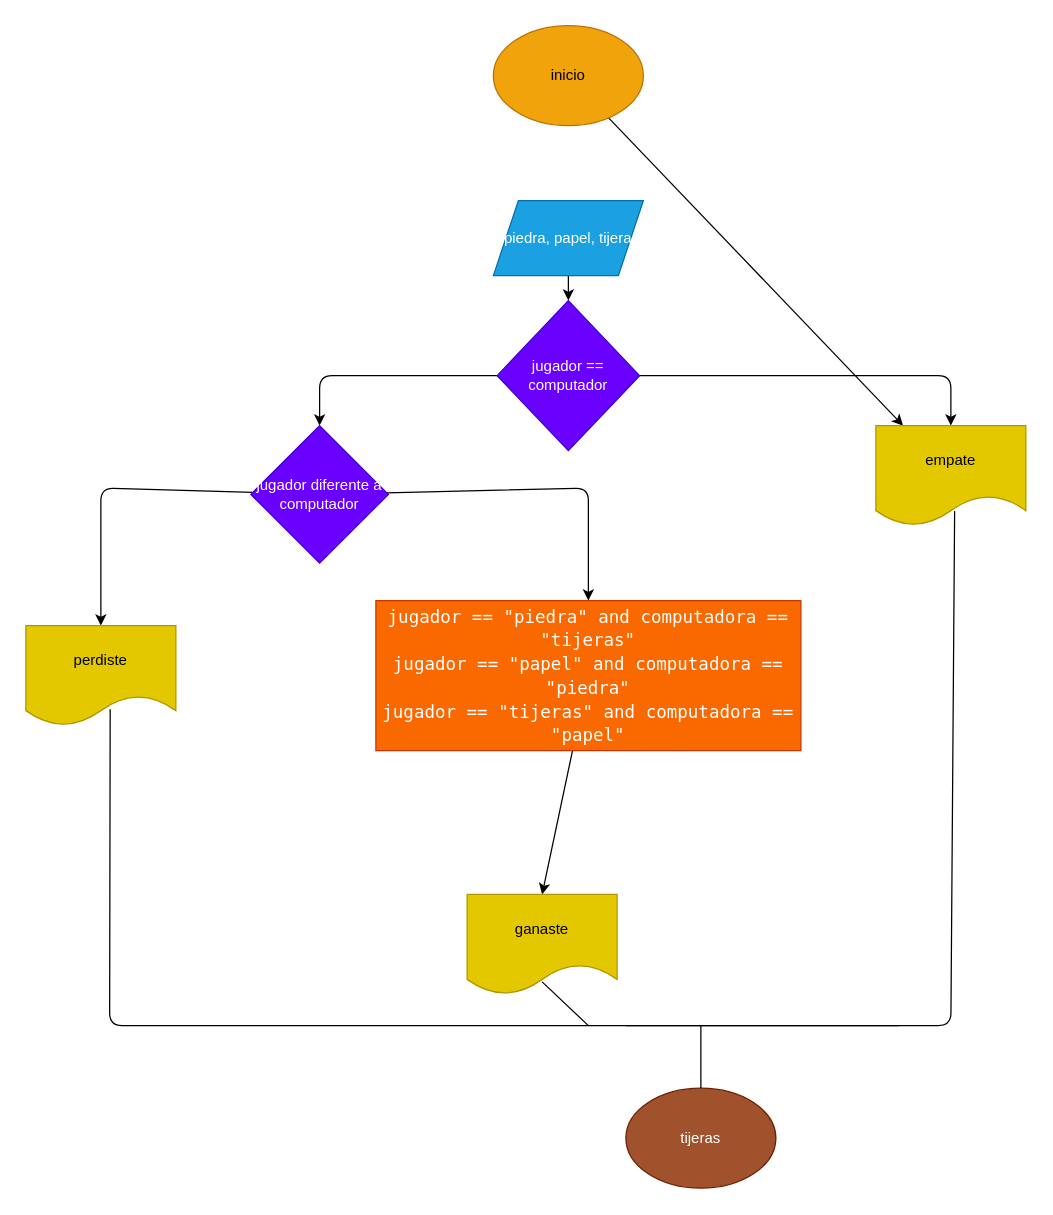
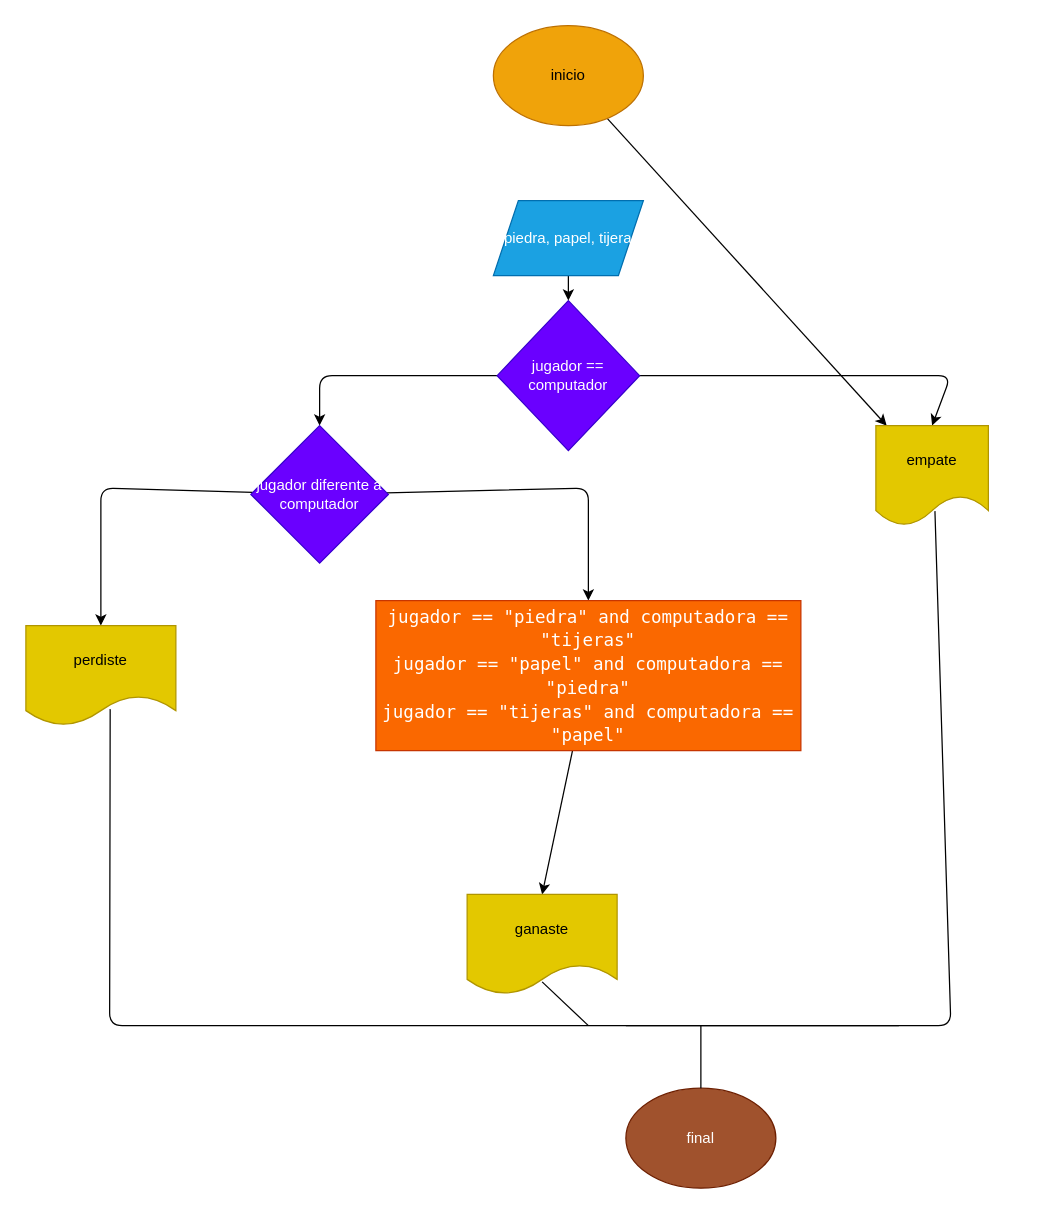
- <mxCell id="9" value="empate" style="shape=document;whiteSpace=wrap;html=1;boundedLbl=1;fillColor=#e3c800;fontColor=#000000;strokeColor=#B09500;" vertex="1" parent="1"><mxGeometry x="700" y="340" width="120" height="80" as="geometry" /></mxCell>
+ <mxCell id="9" value="empate" style="shape=document;whiteSpace=wrap;html=1;boundedLbl=1;fillColor=#e3c800;fontColor=#000000;strokeColor=#B09500;" vertex="1" parent="1"><mxGeometry x="700" y="340" width="90" height="80" as="geometry" /></mxCell>
- <mxCell id="17" value="tijeras" style="ellipse;whiteSpace=wrap;html=1;labelBackgroundColor=none;fontColor=#ffffff;fillColor=#a0522d;strokeColor=#6D1F00;" vertex="1" parent="1"><mxGeometry x="500" y="870" width="120" height="80" as="geometry" /></mxCell>
+ <mxCell id="17" value="final" style="ellipse;whiteSpace=wrap;html=1;labelBackgroundColor=none;fontColor=#ffffff;fillColor=#a0522d;strokeColor=#6D1F00;" vertex="1" parent="1"><mxGeometry x="500" y="870" width="120" height="80" as="geometry" /></mxCell>
